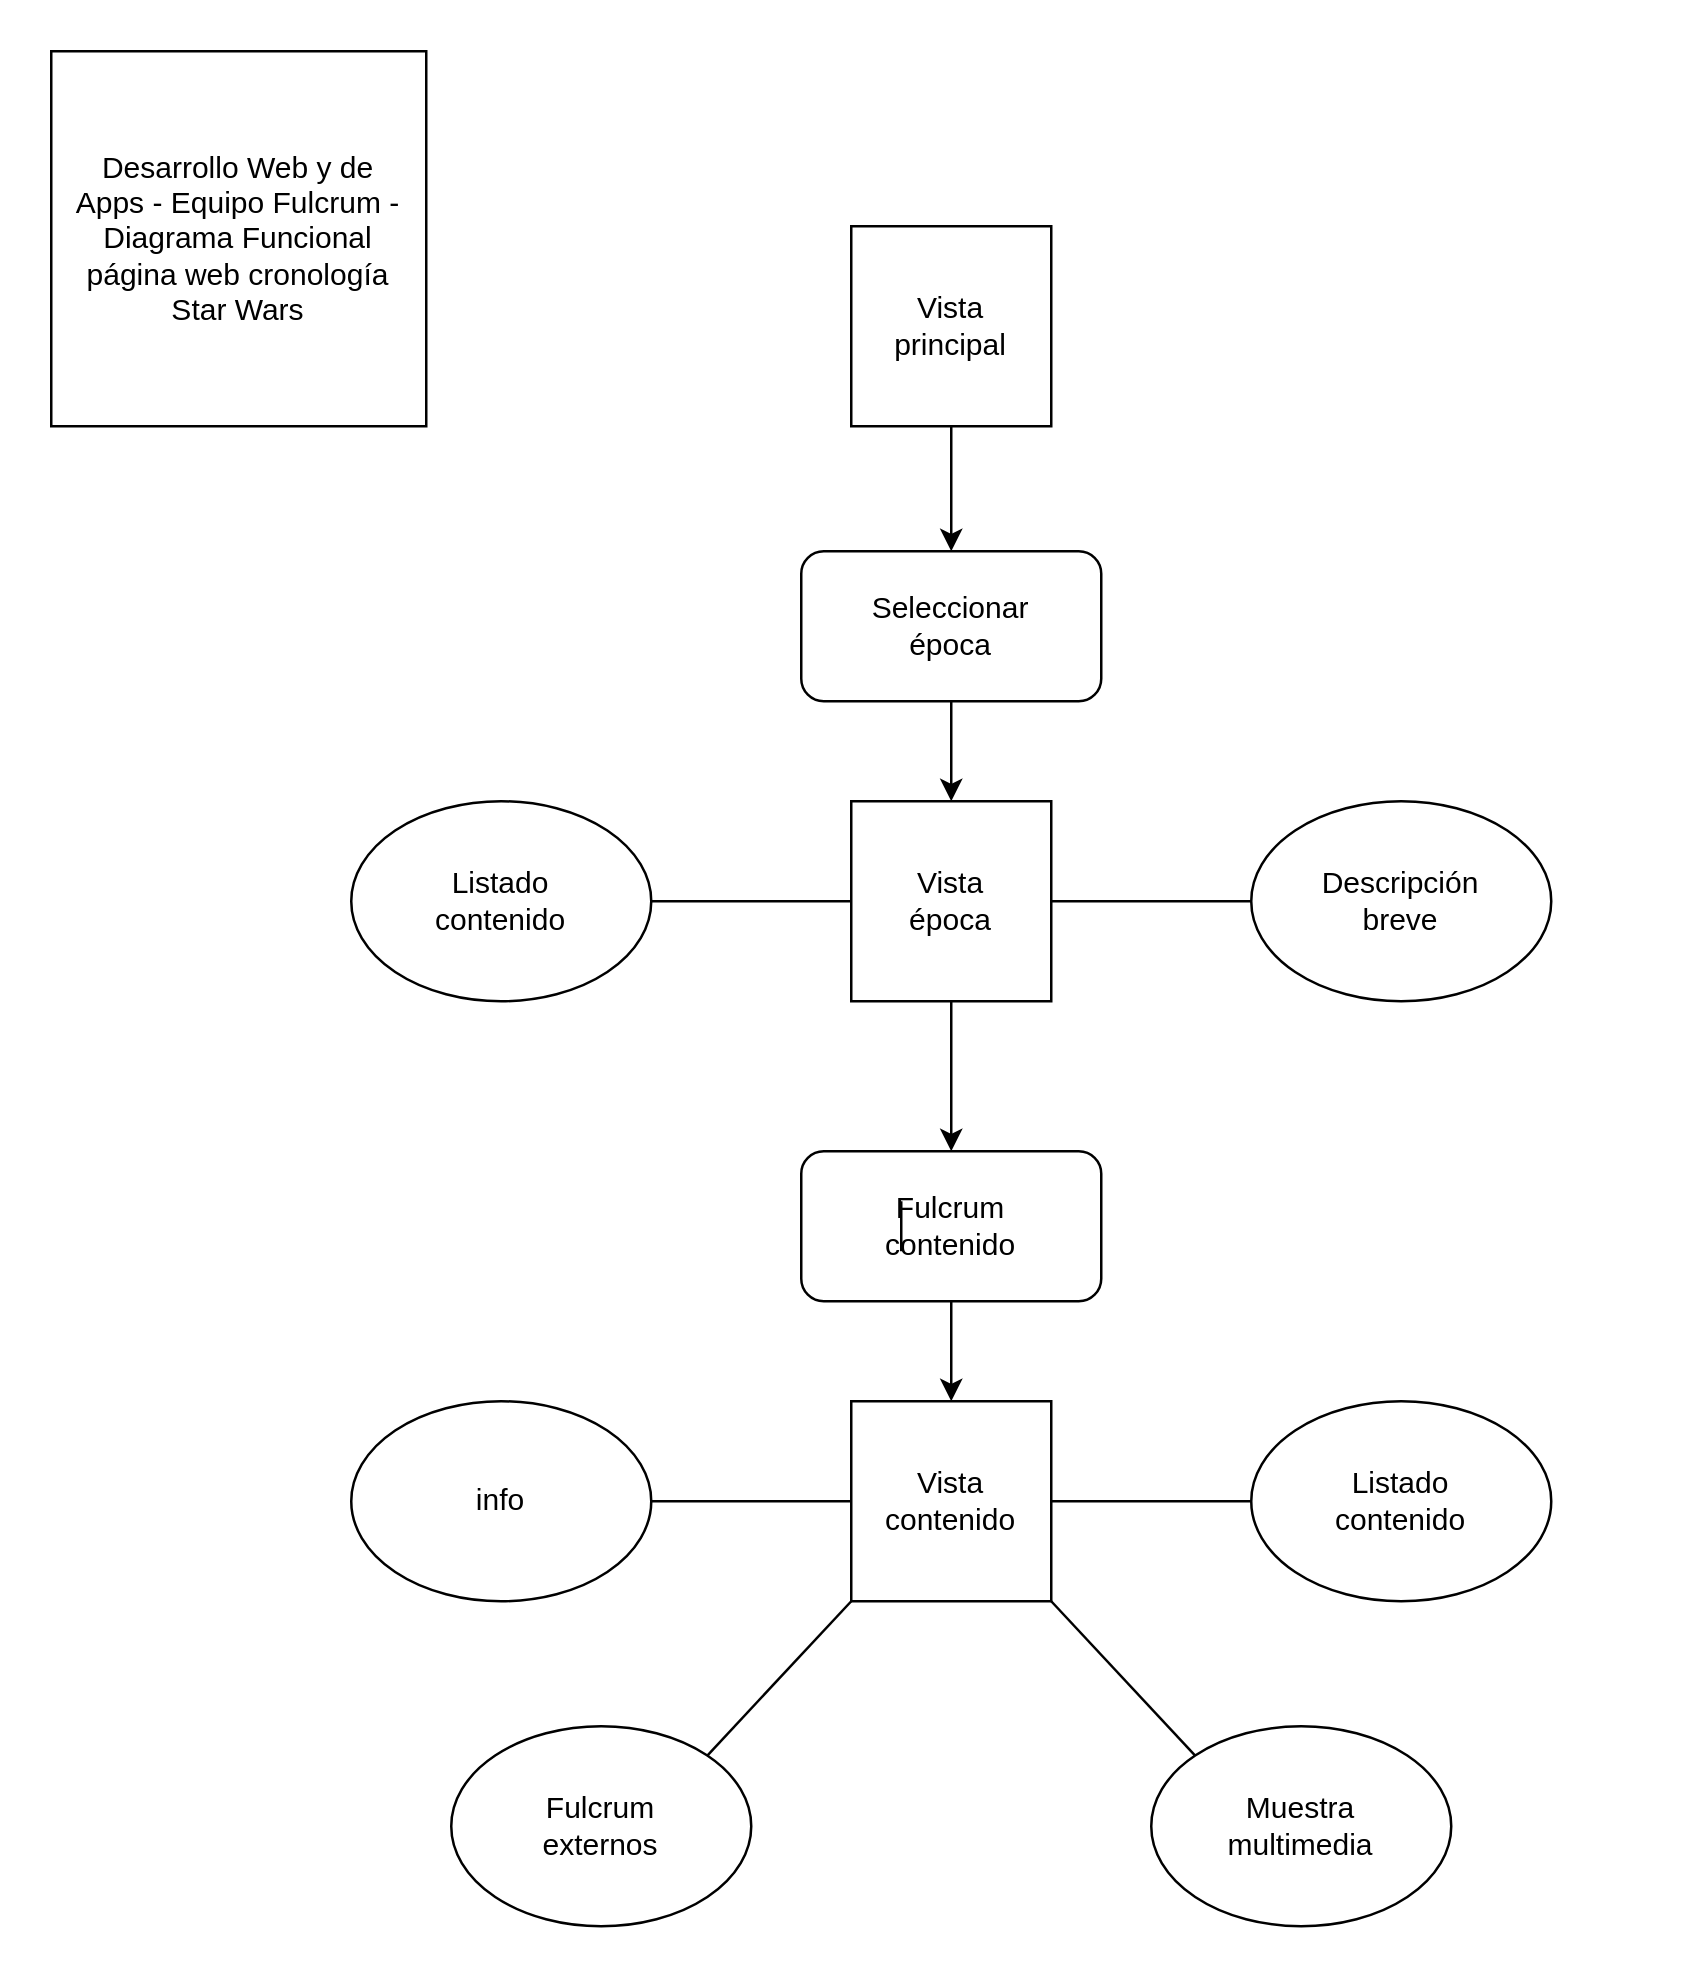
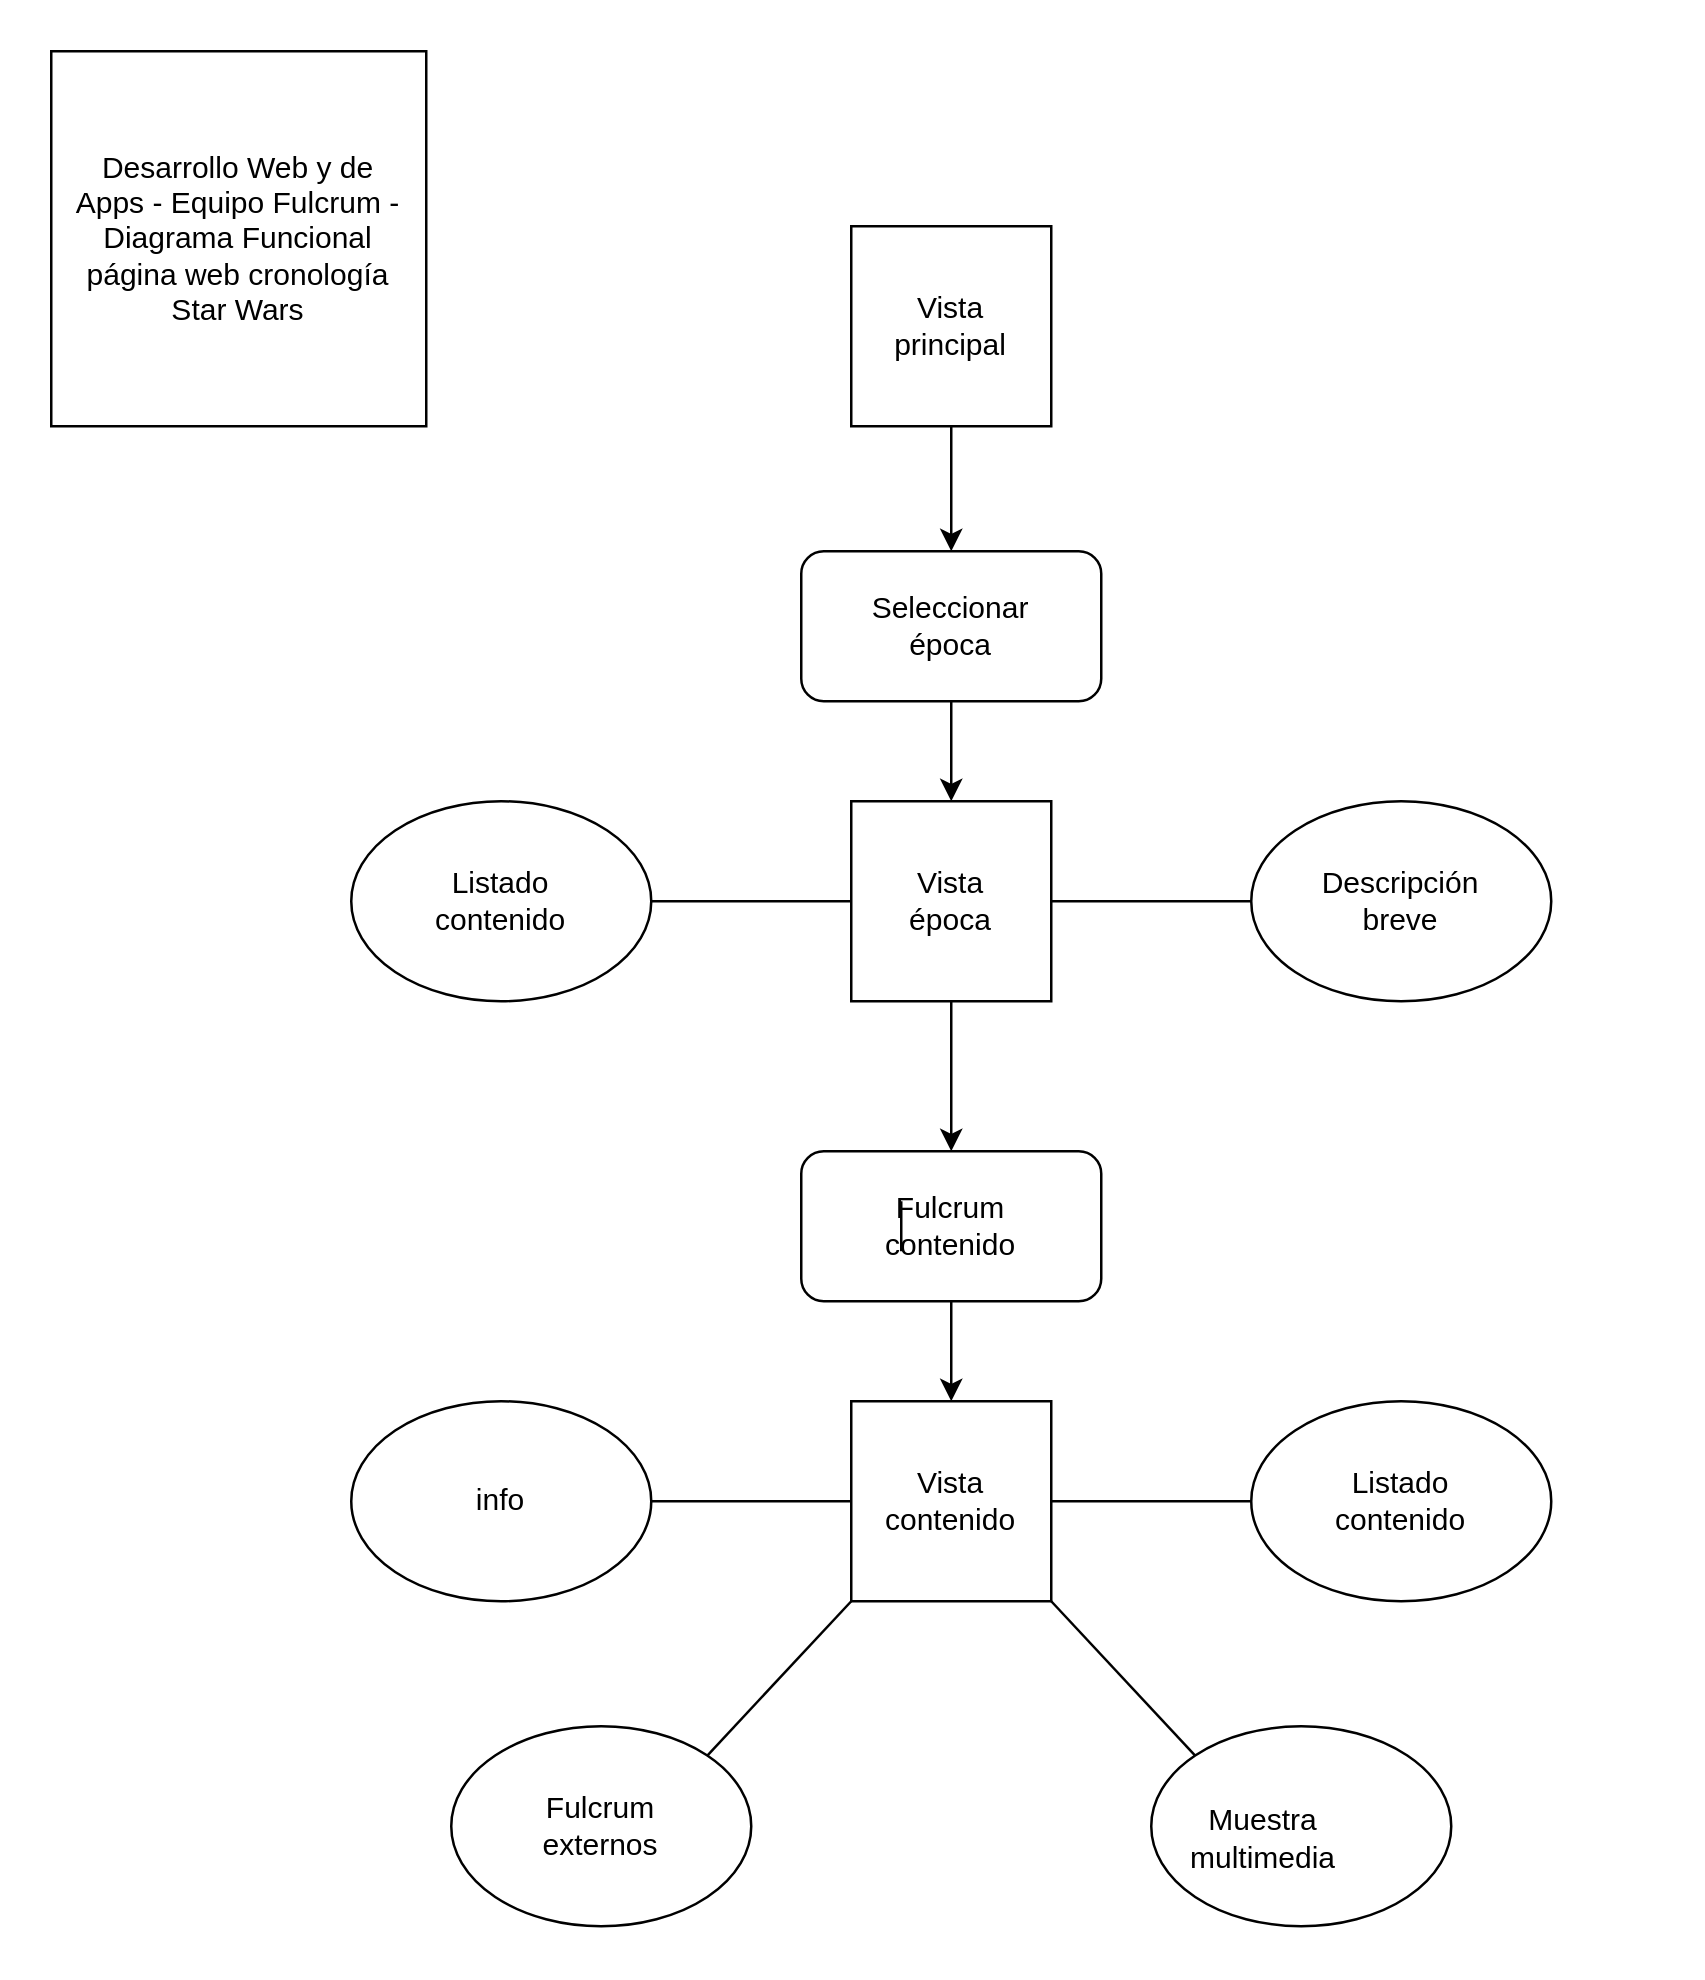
- <mxCell id="29" value="Muestra multimedia" style="text;html=1;strokeColor=none;fillColor=none;align=center;verticalAlign=middle;whiteSpace=wrap;rounded=0;" vertex="1" parent="27"><mxGeometry x="40" y="30" width="40" height="20" as="geometry" /></mxCell>
+ <mxCell id="29" value="Muestra multimedia" style="text;html=1;strokeColor=none;fillColor=none;align=center;verticalAlign=middle;whiteSpace=wrap;rounded=0;" vertex="1" parent="27"><mxGeometry x="25" y="35" width="40" height="20" as="geometry" /></mxCell>
